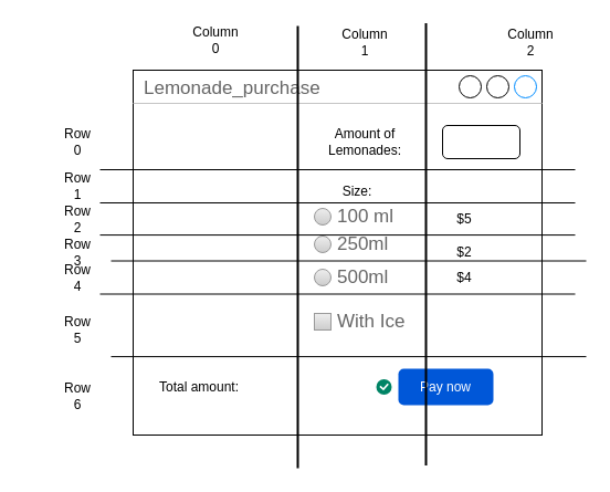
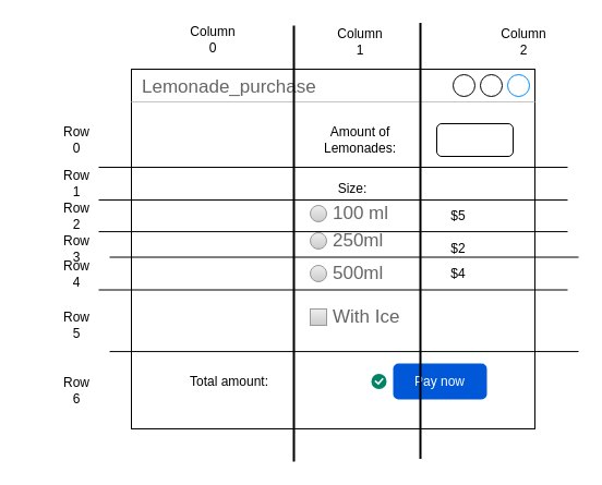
- <mxCell id="7" value="Total amount:" style="text;html=1;align=center;verticalAlign=middle;whiteSpace=wrap;rounded=0;" vertex="1" parent="1"><mxGeometry x="130" y="334.5" width="100" height="30" as="geometry" /></mxCell>
+ <mxCell id="7" value="Total amount:" style="text;html=1;align=center;verticalAlign=middle;whiteSpace=wrap;rounded=0;" vertex="1" parent="1"><mxGeometry x="160" y="334.5" width="100" height="30" as="geometry" /></mxCell>
